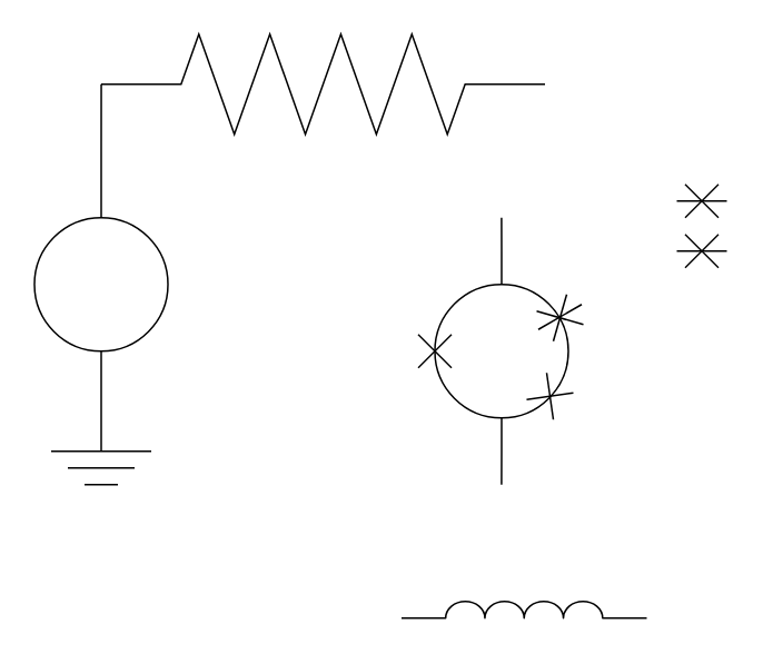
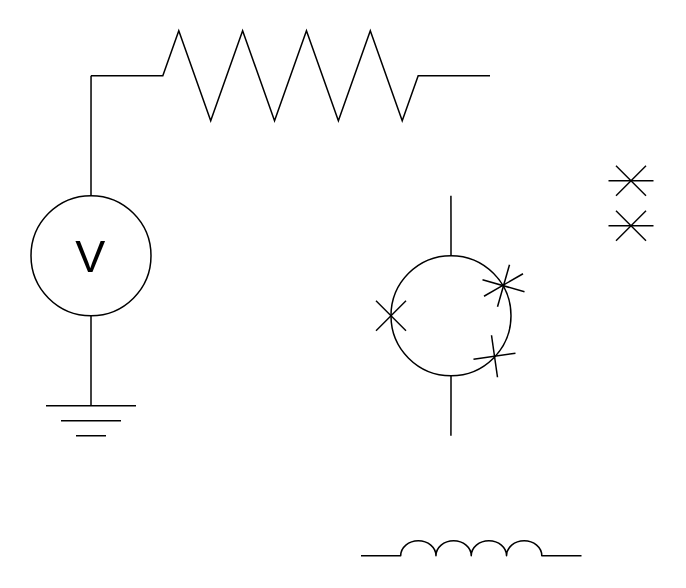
+ <mxCell id="9" value="&lt;font style=&quot;font-size: 30px&quot;&gt;V&lt;/font&gt;" style="text;html=1;strokeColor=none;fillColor=none;align=center;verticalAlign=middle;whiteSpace=wrap;rounded=0;" vertex="1" parent="1"><mxGeometry x="40" y="150" width="40" height="40" as="geometry" /></mxCell>
